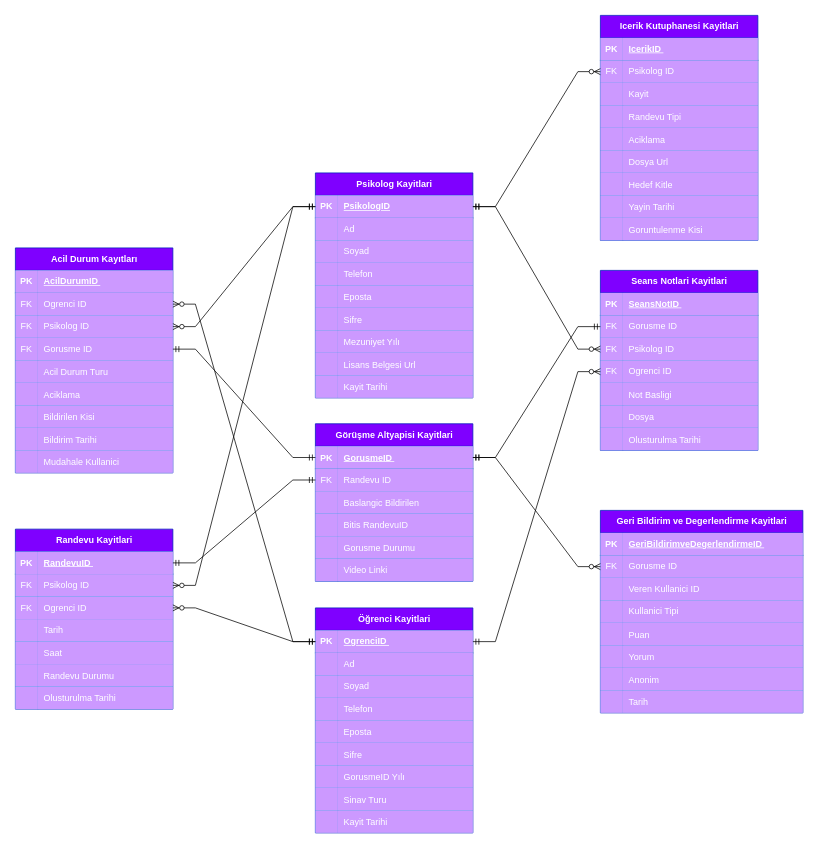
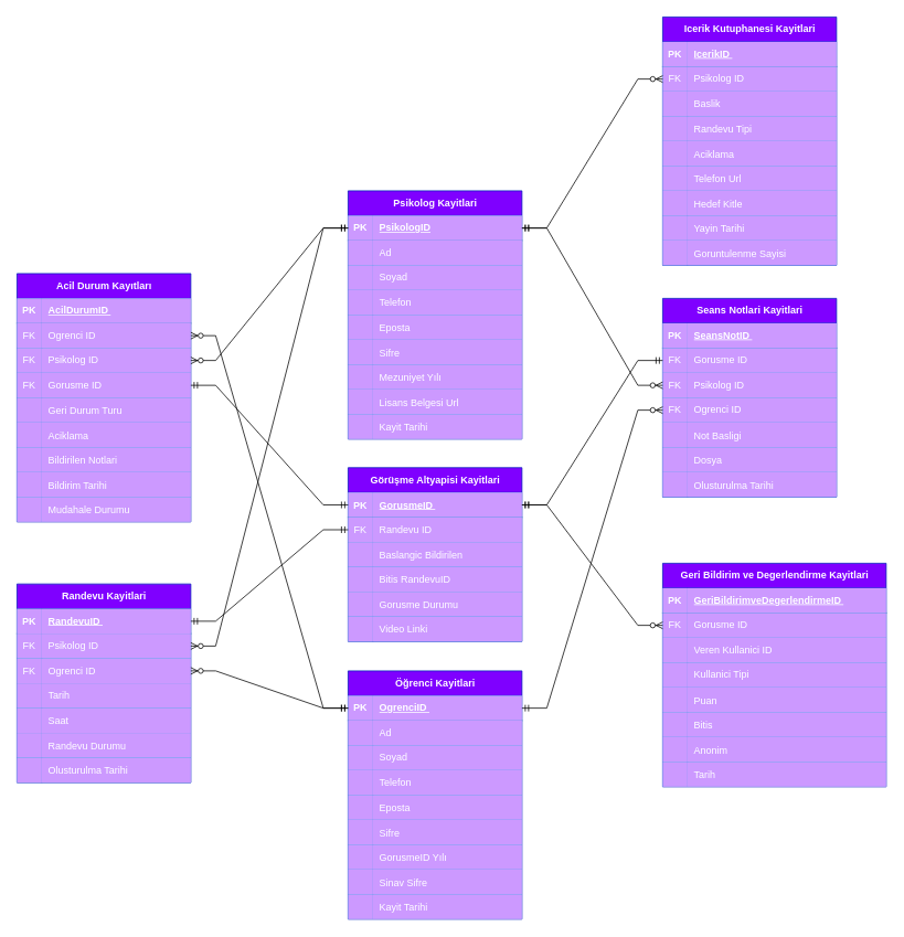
- <mxCell id="130" value="Kayit&amp;nbsp;" style="shape=partialRectangle;connectable=0;top=0;left=0;bottom=0;right=0;align=left;spacingLeft=6;overflow=hidden;whiteSpace=wrap;html=1;fillColor=#CC99FF;fontColor=#ffffff;strokeColor=#006EAF;" vertex="1" parent="128"><mxGeometry x="30" width="180" height="30" as="geometry"><mxRectangle width="180" height="30" as="alternateBounds" /></mxGeometry></mxCell>
+ <mxCell id="130" value="Baslik&amp;nbsp;" style="shape=partialRectangle;connectable=0;top=0;left=0;bottom=0;right=0;align=left;spacingLeft=6;overflow=hidden;whiteSpace=wrap;html=1;fillColor=#CC99FF;fontColor=#ffffff;strokeColor=#006EAF;" vertex="1" parent="128"><mxGeometry x="30" width="180" height="30" as="geometry"><mxRectangle width="180" height="30" as="alternateBounds" /></mxGeometry></mxCell>
- <mxCell id="139" value="Dosya Url " style="shape=partialRectangle;connectable=0;fillColor=#CC99FF;top=0;left=0;bottom=0;right=0;align=left;spacingLeft=6;overflow=hidden;fontColor=#ffffff;strokeColor=#006EAF;" vertex="1" parent="137"><mxGeometry x="30" width="180" height="30" as="geometry"><mxRectangle width="180" height="30" as="alternateBounds" /></mxGeometry></mxCell>
+ <mxCell id="139" value="Telefon Url " style="shape=partialRectangle;connectable=0;fillColor=#CC99FF;top=0;left=0;bottom=0;right=0;align=left;spacingLeft=6;overflow=hidden;fontColor=#ffffff;strokeColor=#006EAF;" vertex="1" parent="137"><mxGeometry x="30" width="180" height="30" as="geometry"><mxRectangle width="180" height="30" as="alternateBounds" /></mxGeometry></mxCell>
- <mxCell id="148" value="Goruntulenme Kisi " style="shape=partialRectangle;connectable=0;fillColor=#CC99FF;top=0;left=0;bottom=0;right=0;align=left;spacingLeft=6;overflow=hidden;fontColor=#ffffff;strokeColor=#006EAF;" vertex="1" parent="146"><mxGeometry x="30" width="180" height="30" as="geometry"><mxRectangle width="180" height="30" as="alternateBounds" /></mxGeometry></mxCell>
+ <mxCell id="148" value="Goruntulenme Sayisi " style="shape=partialRectangle;connectable=0;fillColor=#CC99FF;top=0;left=0;bottom=0;right=0;align=left;spacingLeft=6;overflow=hidden;fontColor=#ffffff;strokeColor=#006EAF;" vertex="1" parent="146"><mxGeometry x="30" width="180" height="30" as="geometry"><mxRectangle width="180" height="30" as="alternateBounds" /></mxGeometry></mxCell>
- <mxCell id="164" value="Acil Durum Turu " style="shape=partialRectangle;connectable=0;fillColor=#CC99FF;top=0;left=0;bottom=0;right=0;align=left;spacingLeft=6;overflow=hidden;fontColor=#ffffff;strokeColor=#006EAF;" vertex="1" parent="162"><mxGeometry x="30" width="180" height="30" as="geometry"><mxRectangle width="180" height="30" as="alternateBounds" /></mxGeometry></mxCell>
+ <mxCell id="164" value="Geri Durum Turu " style="shape=partialRectangle;connectable=0;fillColor=#CC99FF;top=0;left=0;bottom=0;right=0;align=left;spacingLeft=6;overflow=hidden;fontColor=#ffffff;strokeColor=#006EAF;" vertex="1" parent="162"><mxGeometry x="30" width="180" height="30" as="geometry"><mxRectangle width="180" height="30" as="alternateBounds" /></mxGeometry></mxCell>
- <mxCell id="170" value="Bildirilen Kisi " style="shape=partialRectangle;connectable=0;fillColor=#CC99FF;top=0;left=0;bottom=0;right=0;align=left;spacingLeft=6;overflow=hidden;fontColor=#ffffff;strokeColor=#006EAF;" vertex="1" parent="168"><mxGeometry x="30" width="180" height="30" as="geometry"><mxRectangle width="180" height="30" as="alternateBounds" /></mxGeometry></mxCell>
+ <mxCell id="170" value="Bildirilen Notlari " style="shape=partialRectangle;connectable=0;fillColor=#CC99FF;top=0;left=0;bottom=0;right=0;align=left;spacingLeft=6;overflow=hidden;fontColor=#ffffff;strokeColor=#006EAF;" vertex="1" parent="168"><mxGeometry x="30" width="180" height="30" as="geometry"><mxRectangle width="180" height="30" as="alternateBounds" /></mxGeometry></mxCell>
- <mxCell id="176" value="Mudahale Kullanici " style="shape=partialRectangle;connectable=0;fillColor=#CC99FF;top=0;left=0;bottom=0;right=0;align=left;spacingLeft=6;overflow=hidden;fontColor=#ffffff;strokeColor=#006EAF;" vertex="1" parent="174"><mxGeometry x="30" width="180" height="30" as="geometry"><mxRectangle width="180" height="30" as="alternateBounds" /></mxGeometry></mxCell>
+ <mxCell id="176" value="Mudahale Durumu " style="shape=partialRectangle;connectable=0;fillColor=#CC99FF;top=0;left=0;bottom=0;right=0;align=left;spacingLeft=6;overflow=hidden;fontColor=#ffffff;strokeColor=#006EAF;" vertex="1" parent="174"><mxGeometry x="30" width="180" height="30" as="geometry"><mxRectangle width="180" height="30" as="alternateBounds" /></mxGeometry></mxCell>
- <mxCell id="195" value="Yorum " style="shape=partialRectangle;connectable=0;fillColor=#CC99FF;top=0;left=0;bottom=0;right=0;align=left;spacingLeft=6;overflow=hidden;fontColor=#ffffff;strokeColor=#006EAF;" vertex="1" parent="193"><mxGeometry x="30" width="240" height="30" as="geometry"><mxRectangle width="240" height="30" as="alternateBounds" /></mxGeometry></mxCell>
+ <mxCell id="195" value="Bitis " style="shape=partialRectangle;connectable=0;fillColor=#CC99FF;top=0;left=0;bottom=0;right=0;align=left;spacingLeft=6;overflow=hidden;fontColor=#ffffff;strokeColor=#006EAF;" vertex="1" parent="193"><mxGeometry x="30" width="240" height="30" as="geometry"><mxRectangle width="240" height="30" as="alternateBounds" /></mxGeometry></mxCell>
- <mxCell id="54" value="Sinav Turu " style="shape=partialRectangle;connectable=0;fillColor=#CC99FF;top=0;left=0;bottom=0;right=0;align=left;spacingLeft=6;overflow=hidden;fontColor=#ffffff;strokeColor=#006EAF;" vertex="1" parent="52"><mxGeometry x="30" width="180" height="30" as="geometry"><mxRectangle width="180" height="30" as="alternateBounds" /></mxGeometry></mxCell>
+ <mxCell id="54" value="Sinav Sifre " style="shape=partialRectangle;connectable=0;fillColor=#CC99FF;top=0;left=0;bottom=0;right=0;align=left;spacingLeft=6;overflow=hidden;fontColor=#ffffff;strokeColor=#006EAF;" vertex="1" parent="52"><mxGeometry x="30" width="180" height="30" as="geometry"><mxRectangle width="180" height="30" as="alternateBounds" /></mxGeometry></mxCell>
